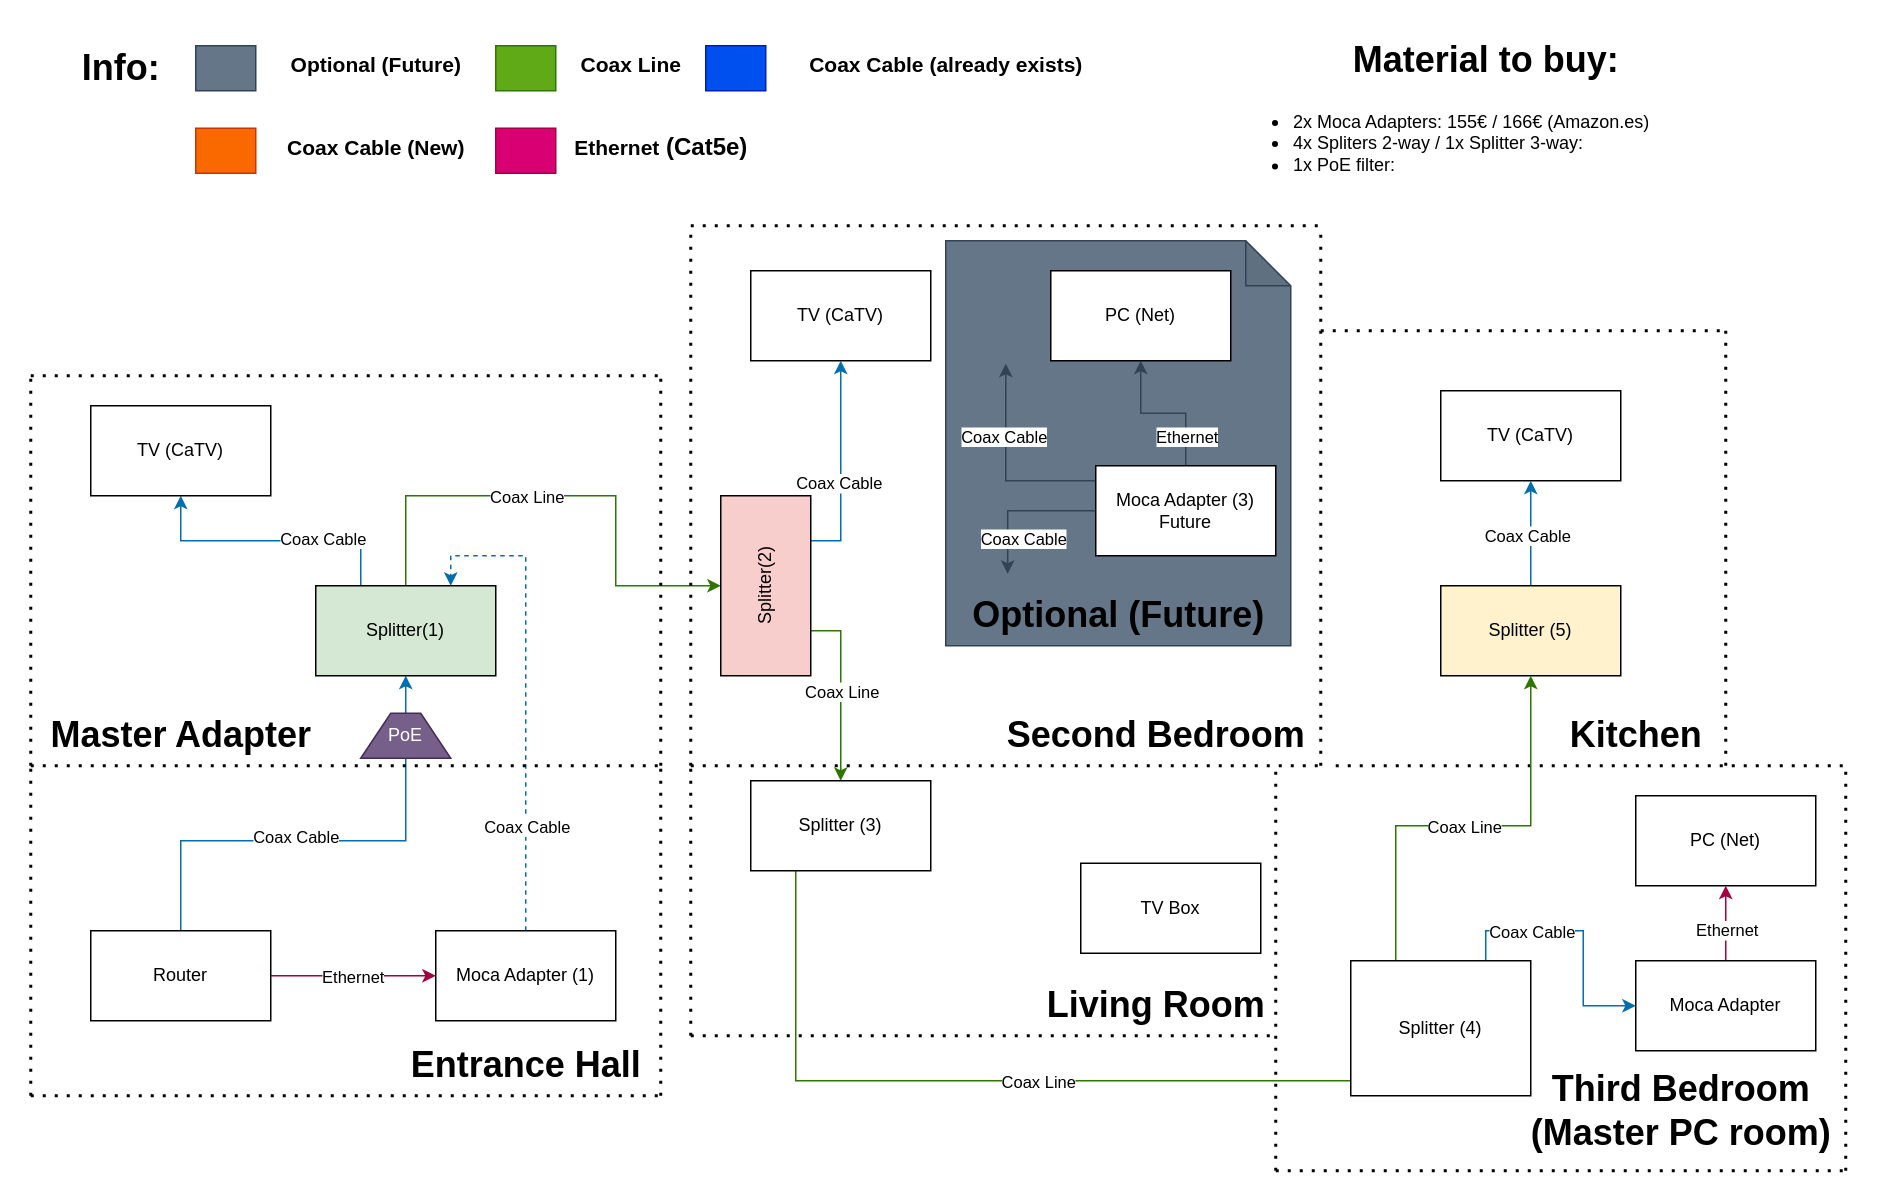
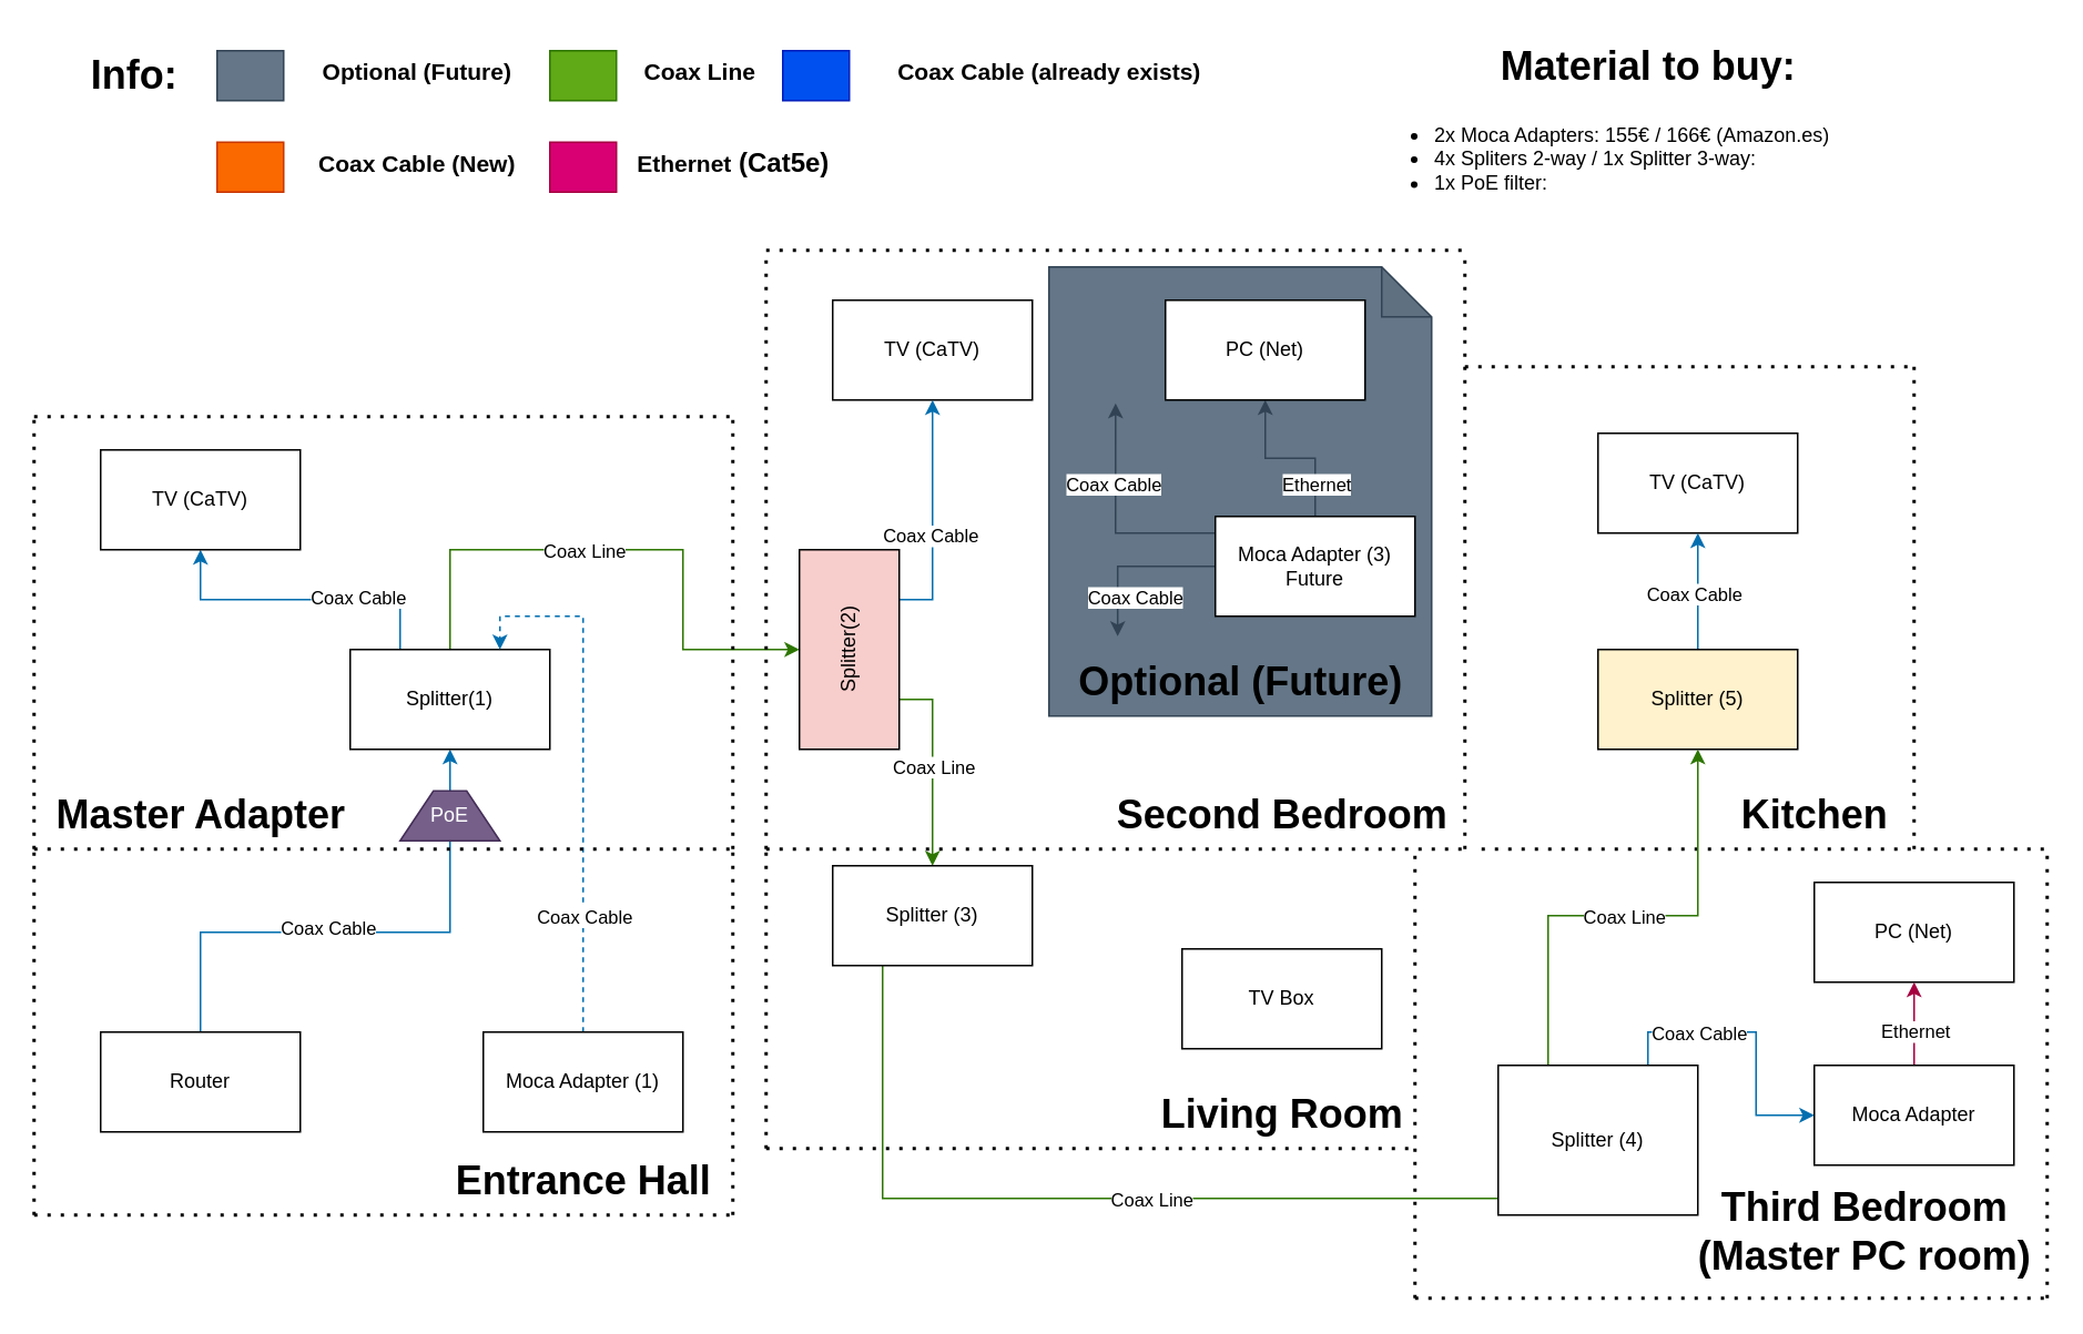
- <mxCell id="12" value="&lt;div&gt;Splitter(1)&lt;/div&gt;" style="rounded=0;whiteSpace=wrap;html=1;fillColor=#d5e8d4;" parent="1" vertex="1"><mxGeometry x="210" y="390" width="120" height="60" as="geometry" /></mxCell>
+ <mxCell id="12" value="&lt;div&gt;Splitter(1)&lt;/div&gt;" style="rounded=0;whiteSpace=wrap;html=1;" parent="1" vertex="1"><mxGeometry x="210" y="390" width="120" height="60" as="geometry" /></mxCell>
- <mxCell id="43" value="TV Box" style="rounded=0;whiteSpace=wrap;html=1;" parent="1" vertex="1"><mxGeometry x="720" y="575" width="120" height="60" as="geometry" /></mxCell>
+ <mxCell id="43" value="TV Box" style="rounded=0;whiteSpace=wrap;html=1;" parent="1" vertex="1"><mxGeometry x="710" y="570" width="120" height="60" as="geometry" /></mxCell>
- <mxCell id="3" style="edgeStyle=orthogonalEdgeStyle;rounded=0;orthogonalLoop=1;jettySize=auto;html=1;entryX=0;entryY=0.5;entryDx=0;entryDy=0;fillColor=#d80073;strokeColor=#A50040;" edge="1" parent="1" source="7" target="15"><mxGeometry relative="1" as="geometry" /></mxCell>
- <mxCell id="4" value="Ethernet" style="edgeLabel;html=1;align=center;verticalAlign=middle;resizable=0;points=[];" vertex="1" connectable="0" parent="3"><mxGeometry x="-0.018" relative="1" as="geometry"><mxPoint as="offset" /></mxGeometry></mxCell>
